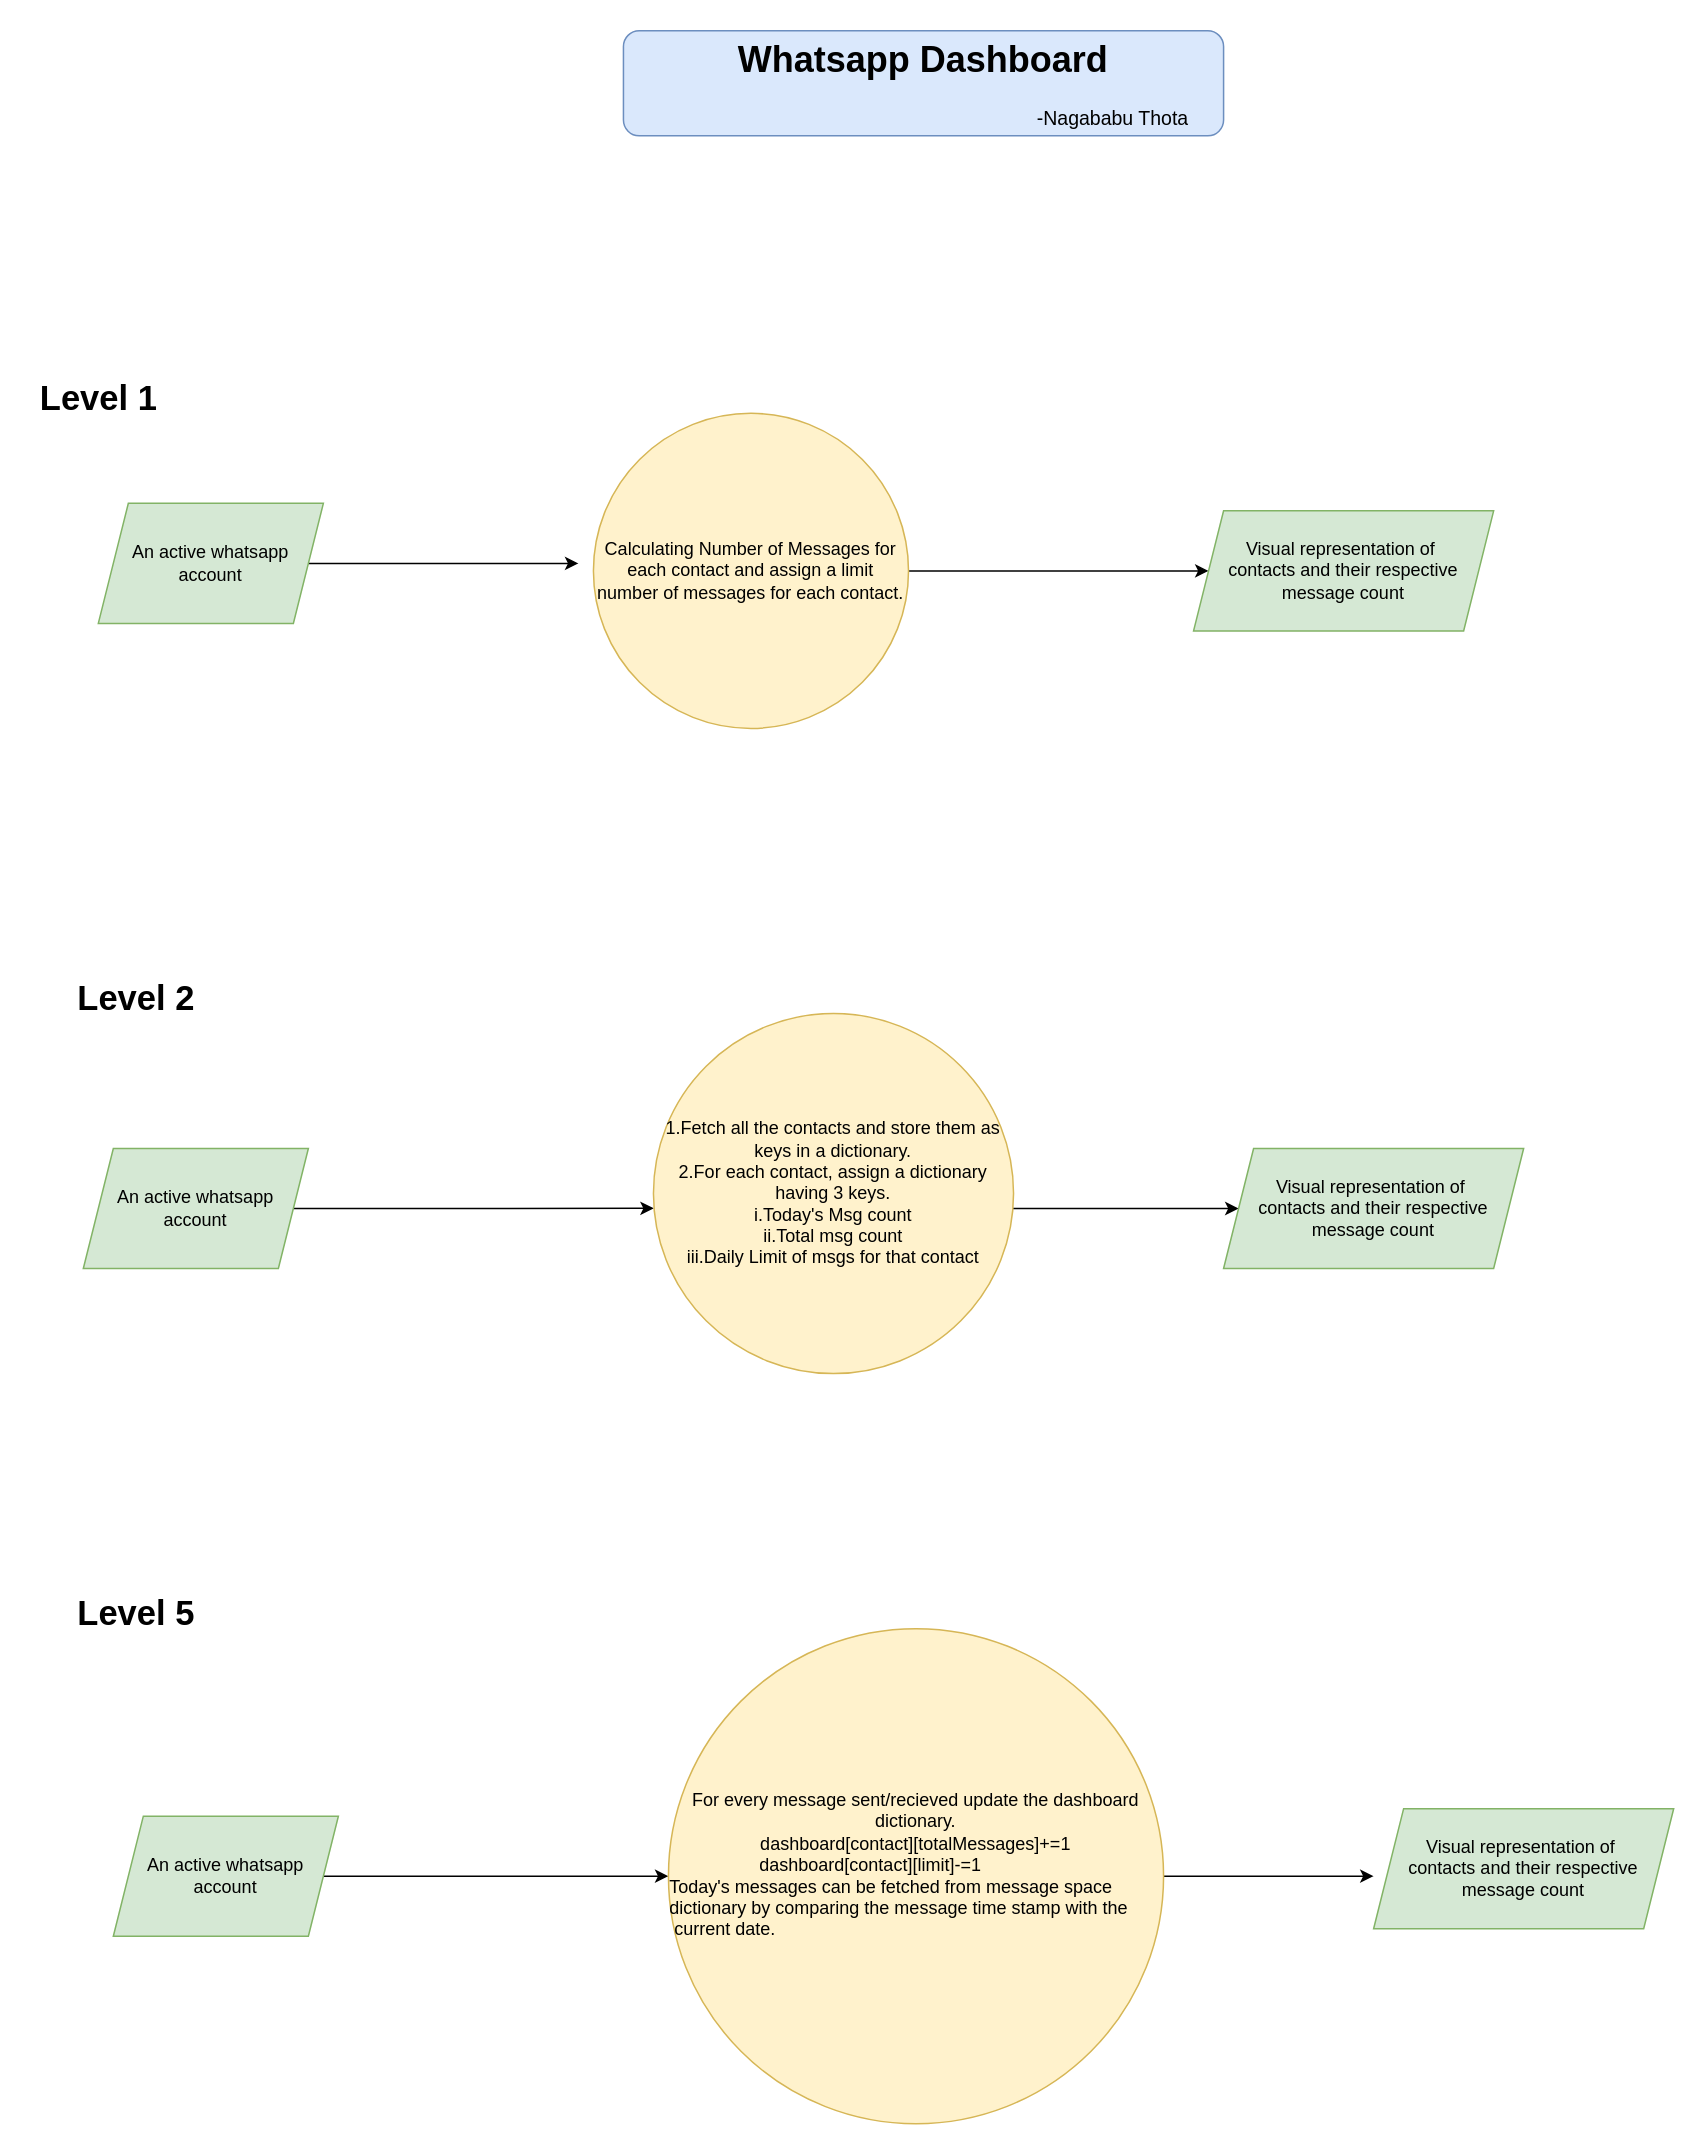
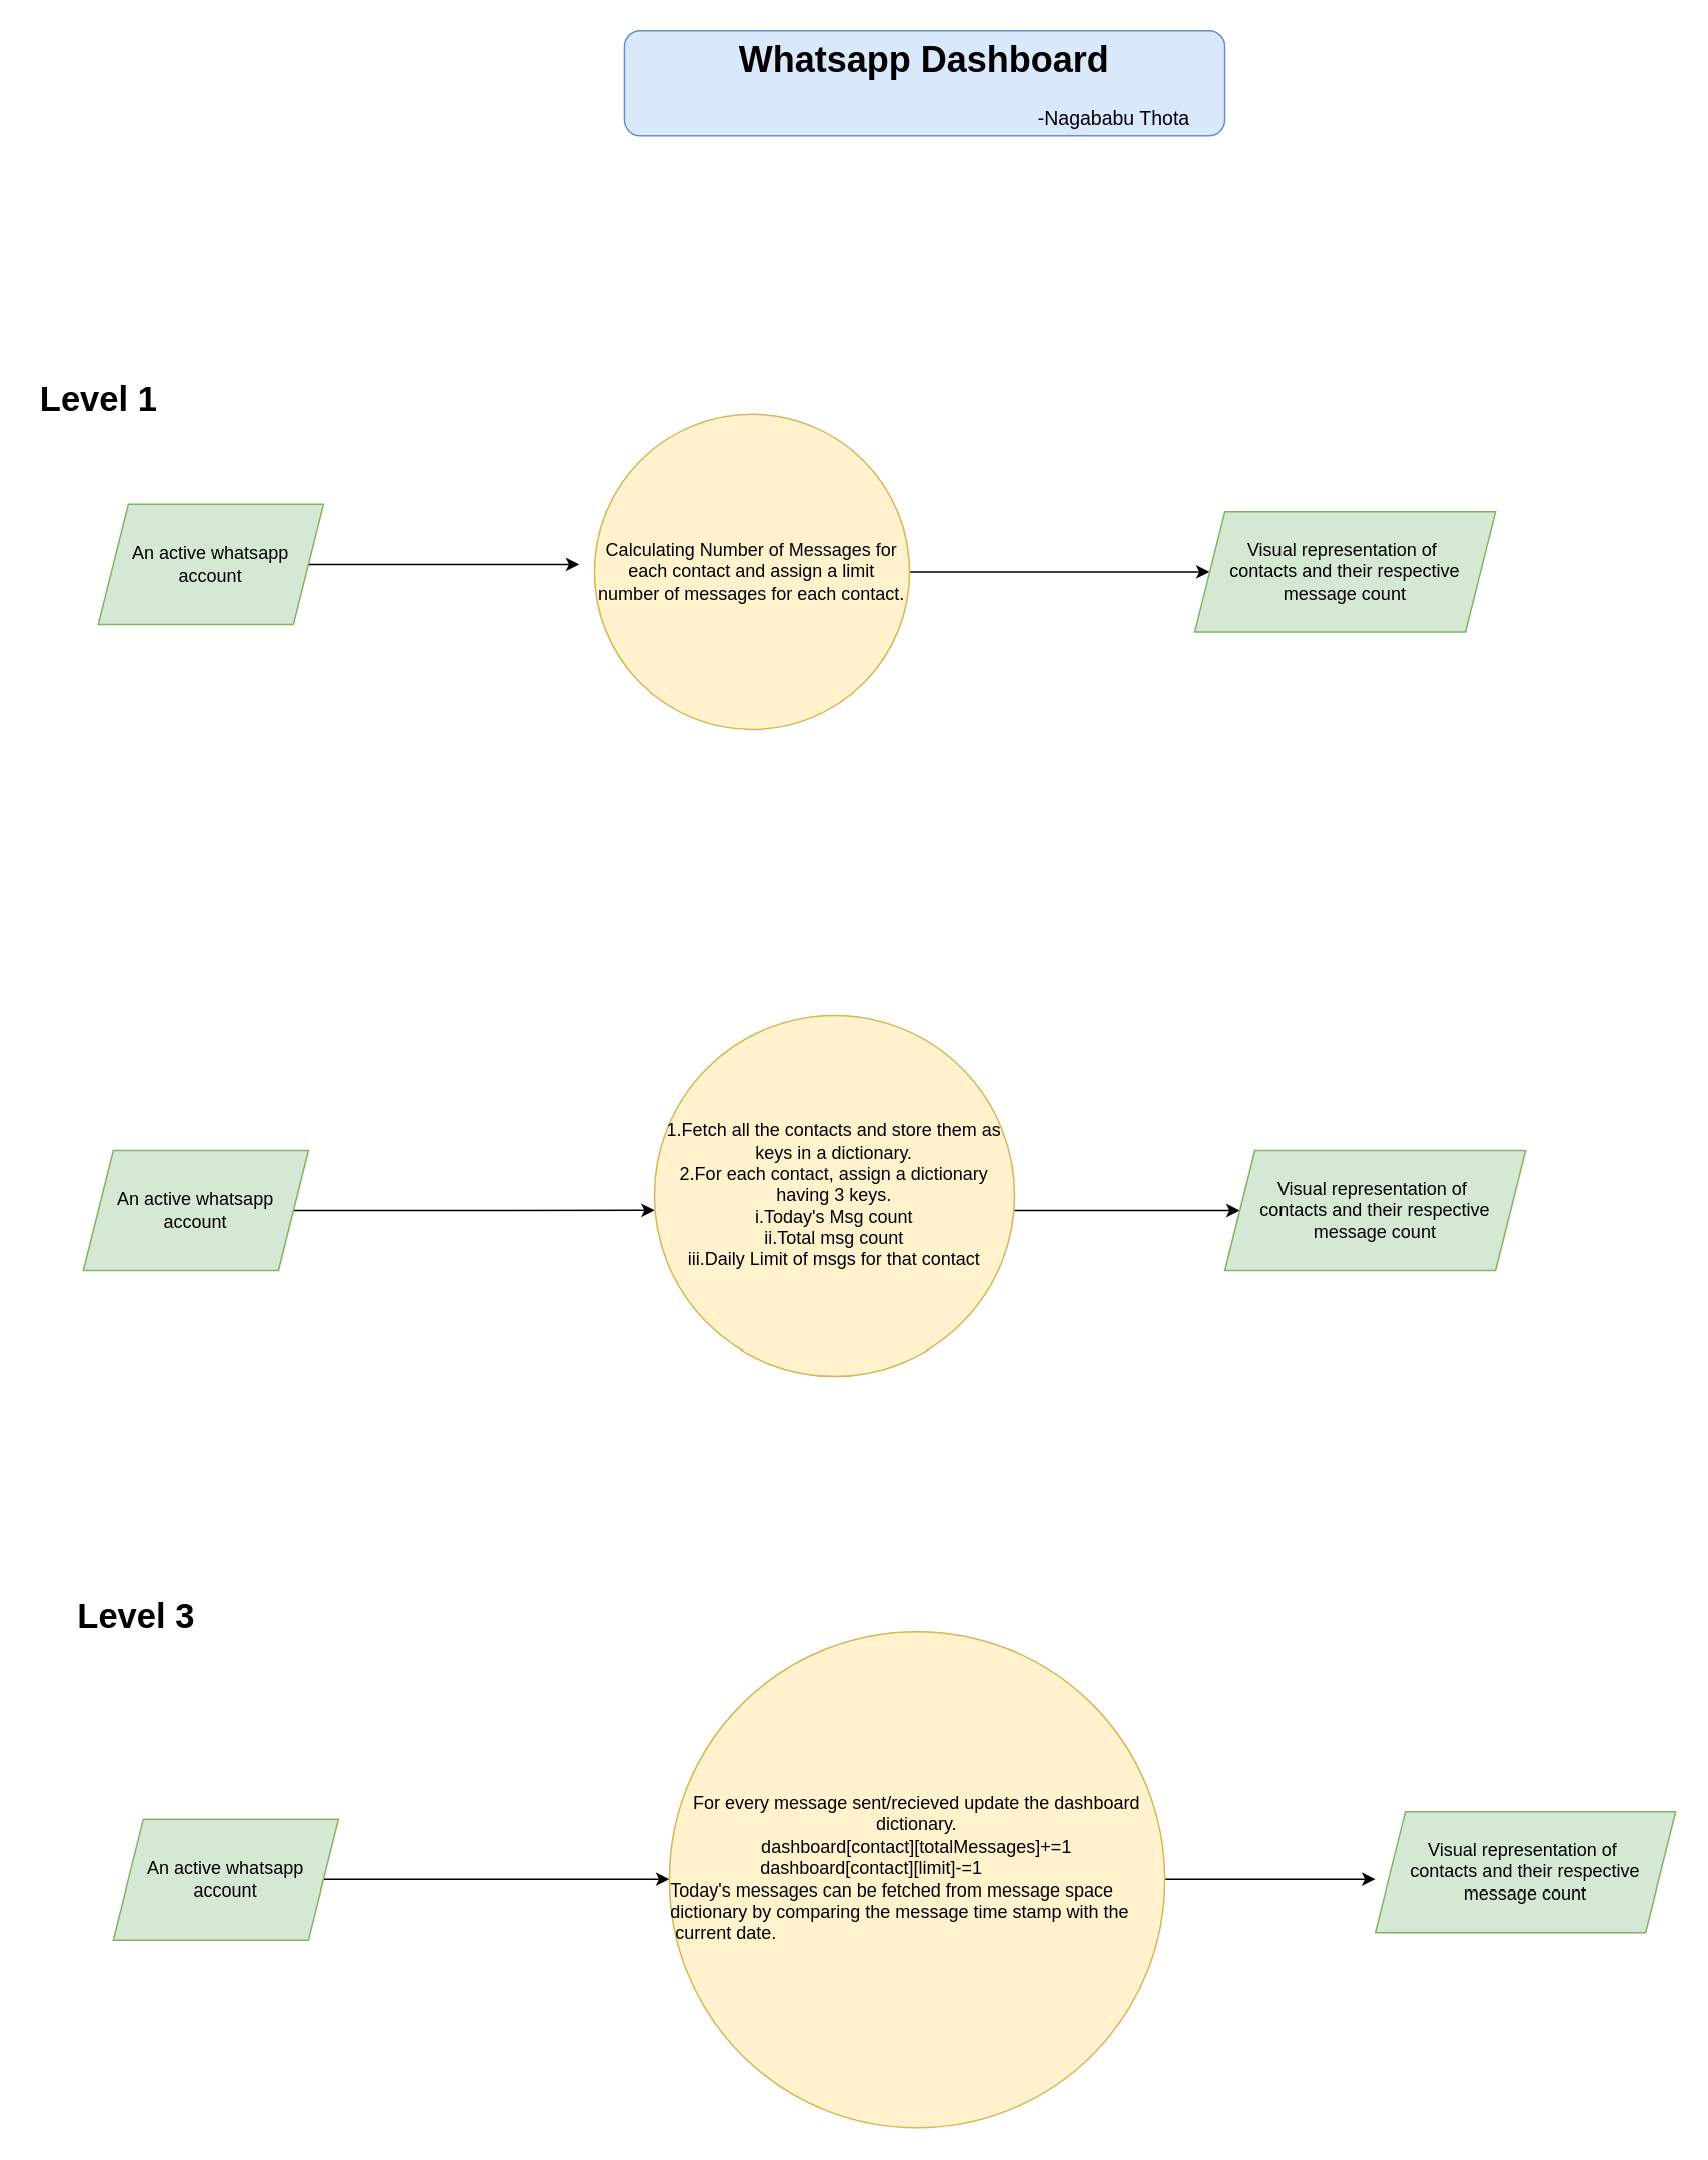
- <mxCell id="7" value="&lt;font style=&quot;font-size: 23px&quot;&gt;&lt;b&gt;Level 2&lt;/b&gt;&lt;/font&gt;" style="text;html=1;align=center;verticalAlign=middle;resizable=0;points=[];autosize=1;strokeColor=none;fillColor=none;" parent="1" vertex="1"><mxGeometry x="45" y="655" width="90" height="20" as="geometry" /></mxCell>
- <mxCell id="15" value="&lt;font style=&quot;font-size: 23px&quot;&gt;&lt;b&gt;Level 5&lt;/b&gt;&lt;/font&gt;" style="text;html=1;align=center;verticalAlign=middle;resizable=0;points=[];autosize=1;strokeColor=none;fillColor=none;" parent="1" vertex="1"><mxGeometry x="45" y="1065" width="90" height="20" as="geometry" /></mxCell>
+ <mxCell id="15" value="&lt;font style=&quot;font-size: 23px&quot;&gt;&lt;b&gt;Level 3&lt;/b&gt;&lt;/font&gt;" style="text;html=1;align=center;verticalAlign=middle;resizable=0;points=[];autosize=1;strokeColor=none;fillColor=none;" parent="1" vertex="1"><mxGeometry x="45" y="1065" width="90" height="20" as="geometry" /></mxCell>
